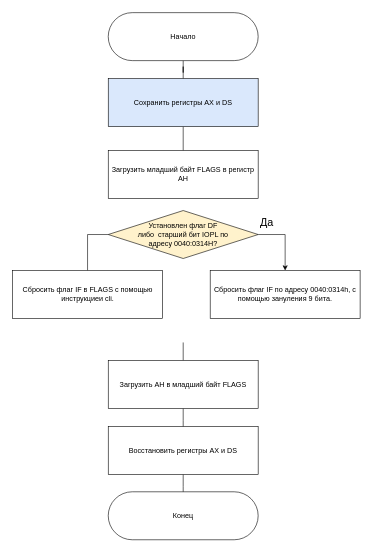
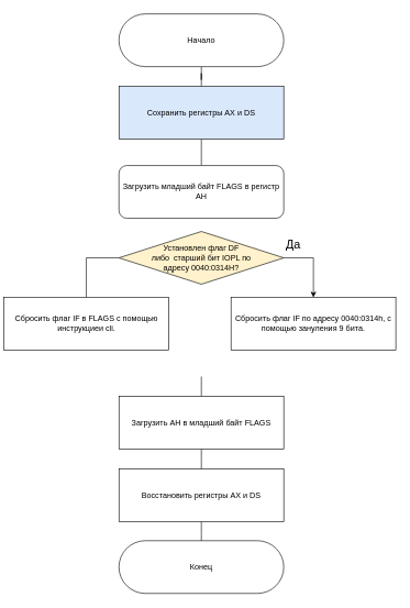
- <mxCell id="6" value="Загрузить младший байт FLAGS в регистр AH" style="rounded=0;whiteSpace=wrap;html=1;" parent="1" vertex="1"><mxGeometry x="180" y="250" width="250" height="80" as="geometry" /></mxCell>
+ <mxCell id="6" value="Загрузить младший байт FLAGS в регистр AH" style="whiteSpace=wrap;html=1;rounded=1;" parent="1" vertex="1"><mxGeometry x="180" y="250" width="250" height="80" as="geometry" /></mxCell>
- <mxCell id="11" value="Сбросить флаг IF в FLAGS с помощью инструкциеи cli." style="rounded=0;whiteSpace=wrap;html=1;" parent="1" vertex="1"><mxGeometry x="20.5" y="450" width="250" height="80" as="geometry" /></mxCell>
+ <mxCell id="11" value="Сбросить флаг IF в FLAGS с помощью инструкциеи cli." style="rounded=0;whiteSpace=wrap;html=1;" parent="1" vertex="1"><mxGeometry x="5.5" y="450" width="250" height="80" as="geometry" /></mxCell>
